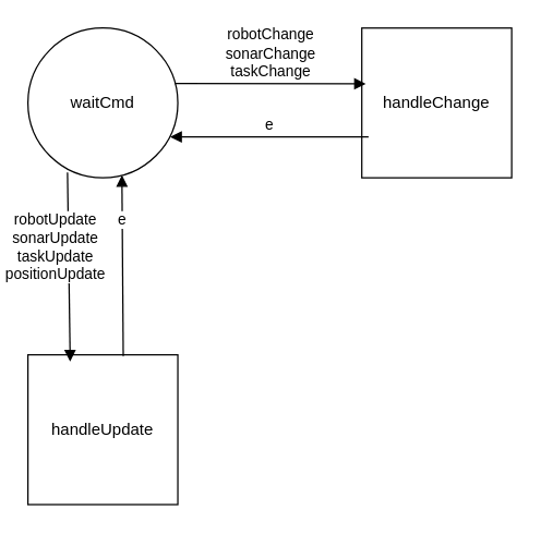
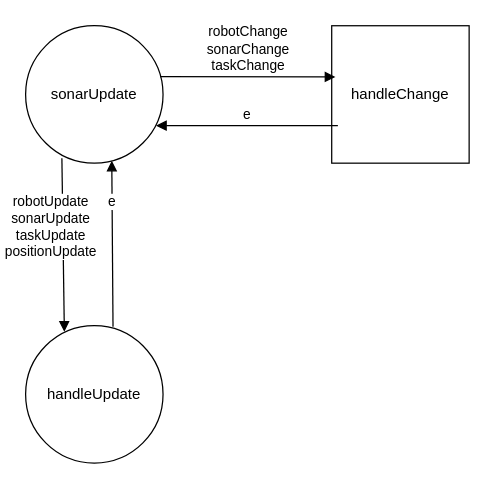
- <mxCell id="2" value="waitCmd" style="ellipse;whiteSpace=wrap;html=1;" vertex="1" parent="1"><mxGeometry x="20" y="20" width="110" height="110" as="geometry" /></mxCell>
+ <mxCell id="2" value="sonarUpdate" style="ellipse;whiteSpace=wrap;html=1;" vertex="1" parent="1"><mxGeometry x="20" y="20" width="110" height="110" as="geometry" /></mxCell>
- <mxCell id="3" value="handleUpdate" style="whiteSpace=wrap;html=1;rounded=0;" vertex="1" parent="1"><mxGeometry x="20" y="260" width="110" height="110" as="geometry" /></mxCell>
+ <mxCell id="3" value="handleUpdate" style="ellipse;whiteSpace=wrap;html=1;" vertex="1" parent="1"><mxGeometry x="20" y="260" width="110" height="110" as="geometry" /></mxCell>
